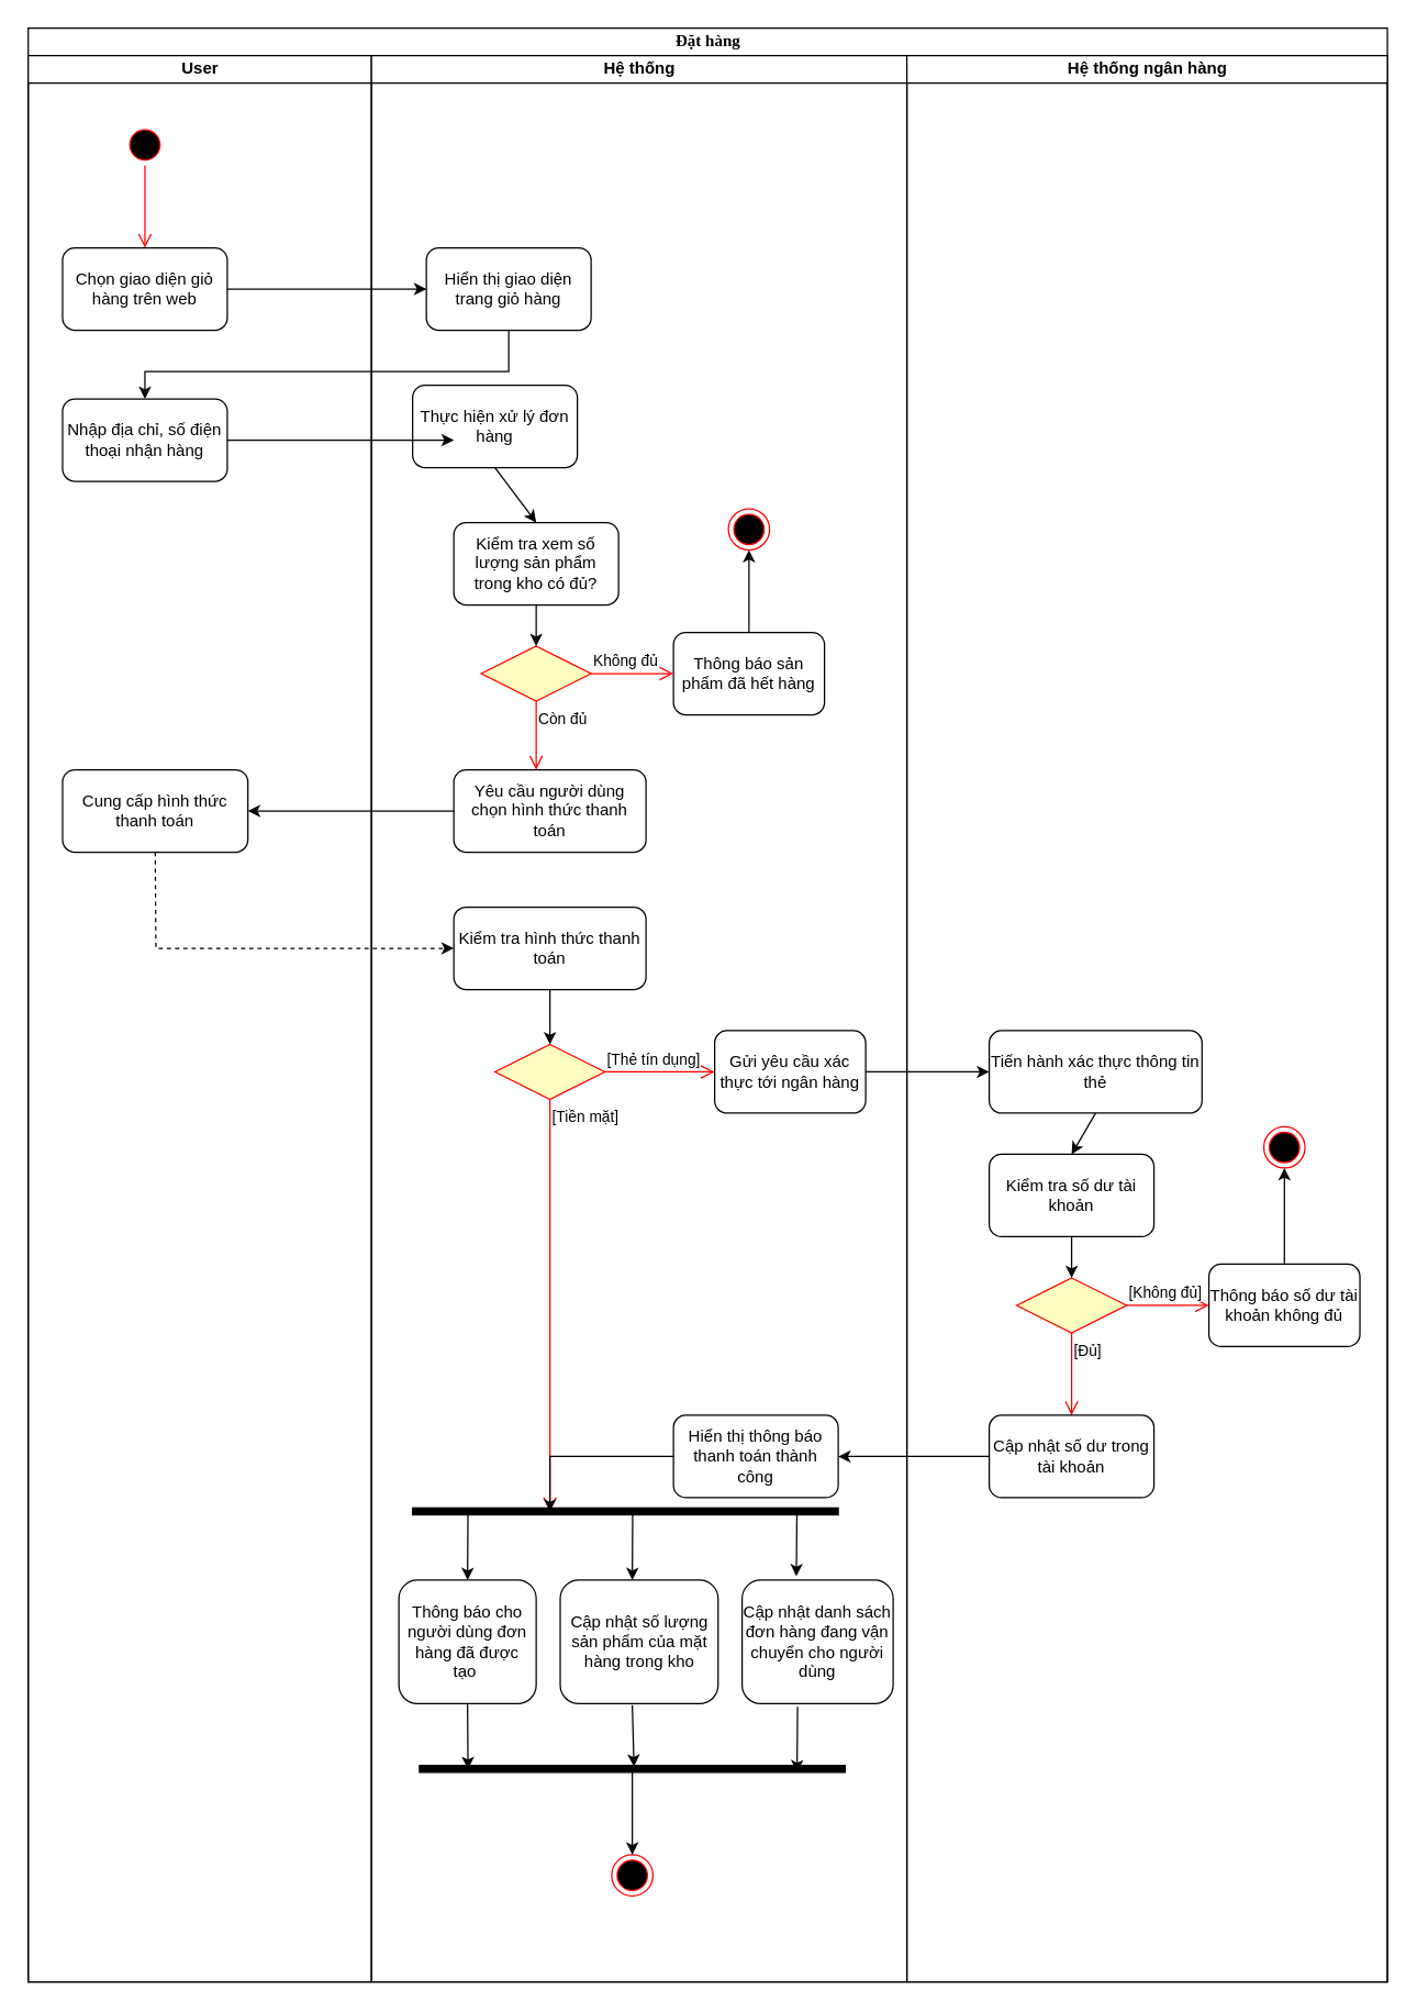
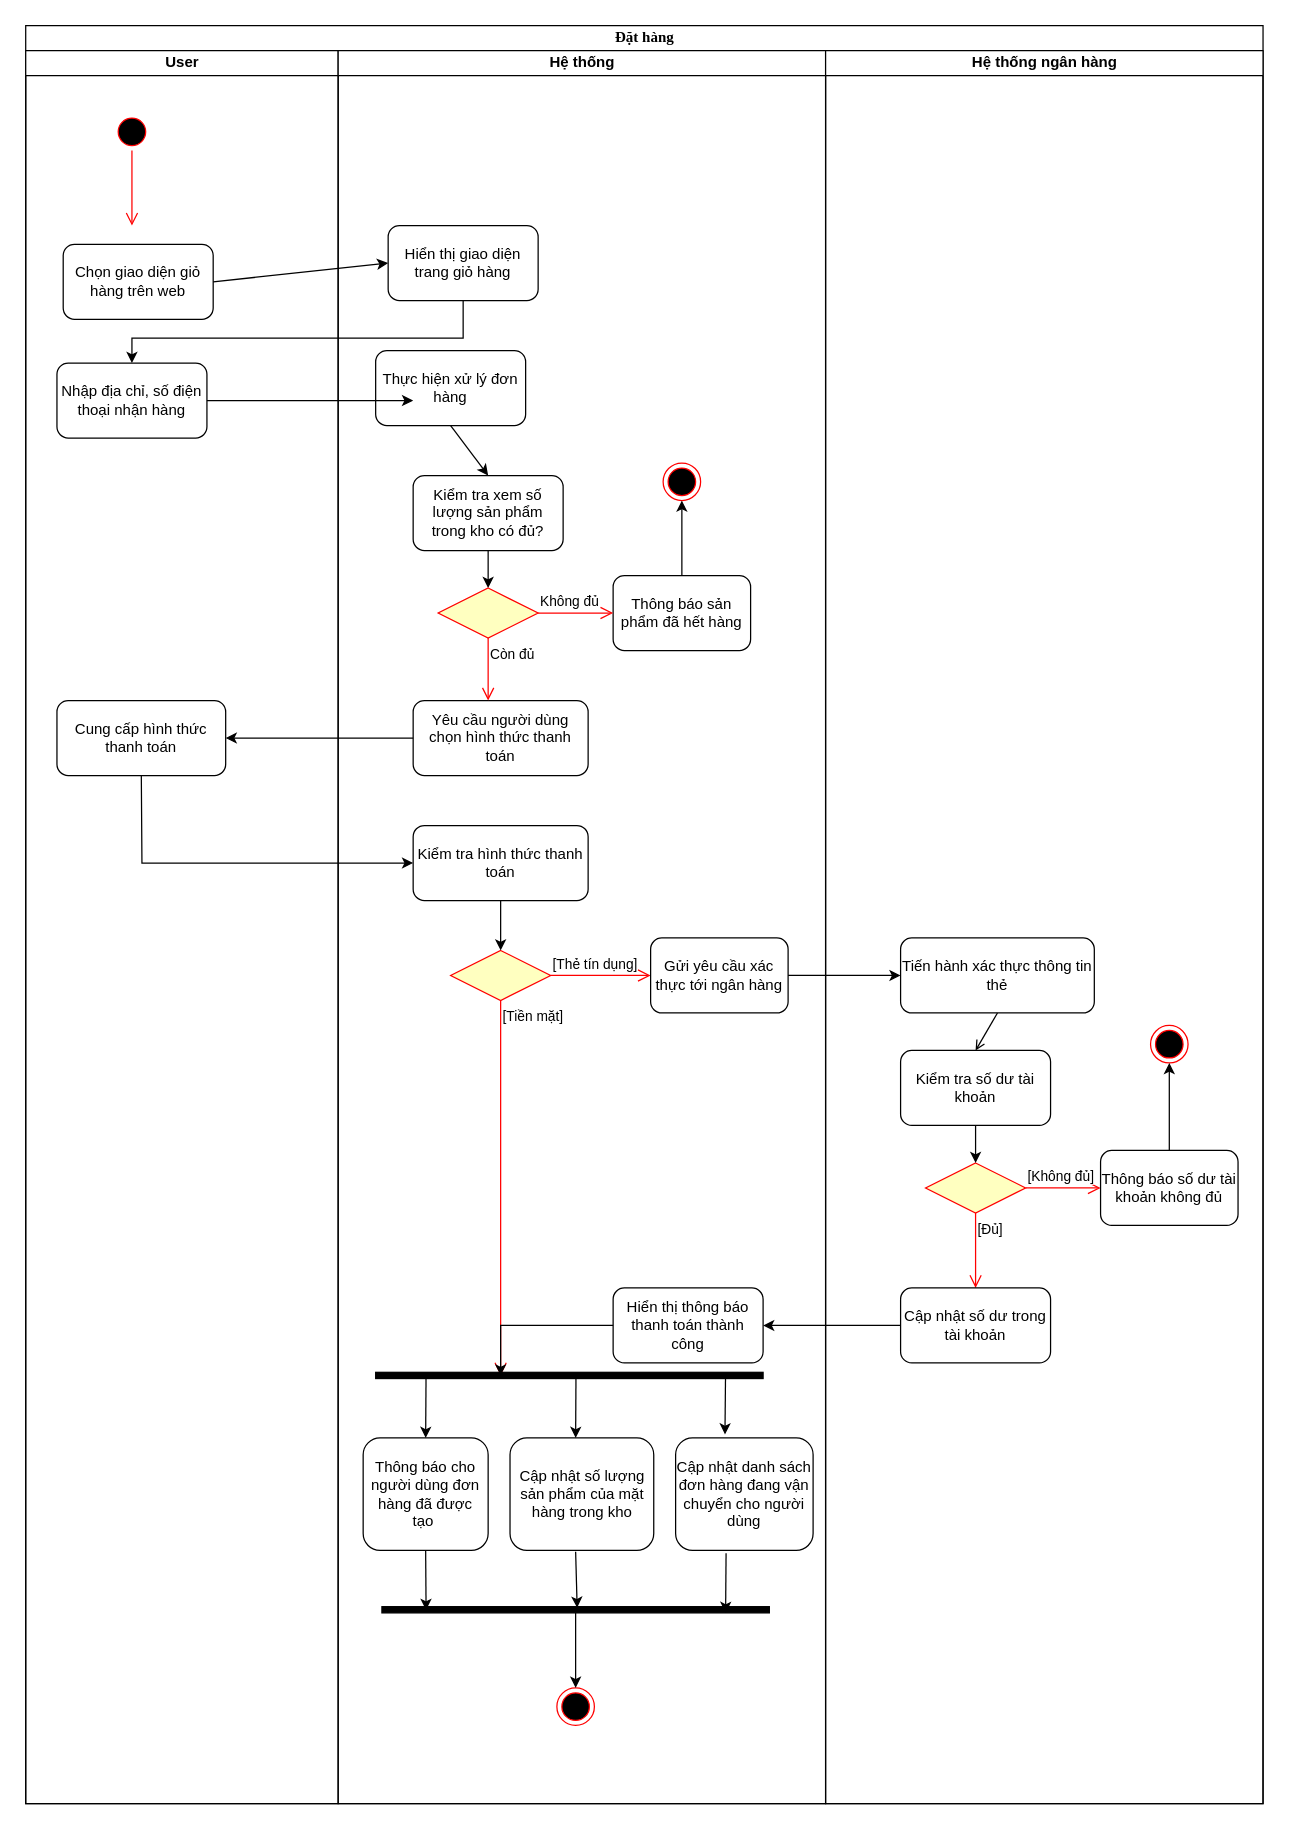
- <mxCell id="6" value="Chọn giao diện giỏ hàng trên web" style="rounded=1;whiteSpace=wrap;html=1;" vertex="1" parent="3"><mxGeometry x="25" y="140" width="120" height="60" as="geometry" /></mxCell>
+ <mxCell id="6" value="Chọn giao diện giỏ hàng trên web" style="rounded=1;whiteSpace=wrap;html=1;" vertex="1" parent="3"><mxGeometry x="30" y="155" width="120" height="60" as="geometry" /></mxCell>
- <mxCell id="50" value="" style="endArrow=classic;html=1;rounded=0;exitX=0.5;exitY=1;exitDx=0;exitDy=0;entryX=0;entryY=0.5;entryDx=0;entryDy=0;dashed=1;" edge="1" parent="2" source="8" target="18"><mxGeometry width="50" height="50" relative="1" as="geometry"><mxPoint x="230" y="820" as="sourcePoint" /><mxPoint x="280" y="770" as="targetPoint" /><Array as="points"><mxPoint x="93" y="670" /></Array></mxGeometry></mxCell>
+ <mxCell id="50" value="" style="endArrow=classic;html=1;rounded=0;exitX=0.5;exitY=1;exitDx=0;exitDy=0;entryX=0;entryY=0.5;entryDx=0;entryDy=0;" edge="1" parent="2" source="8" target="18"><mxGeometry width="50" height="50" relative="1" as="geometry"><mxPoint x="230" y="820" as="sourcePoint" /><mxPoint x="280" y="770" as="targetPoint" /><Array as="points"><mxPoint x="93" y="670" /></Array></mxGeometry></mxCell>
- <mxCell id="46" value="" style="endArrow=classic;html=1;rounded=0;exitX=0.5;exitY=1;exitDx=0;exitDy=0;entryX=0.5;entryY=0;entryDx=0;entryDy=0;" edge="1" parent="35" source="36" target="37"><mxGeometry width="50" height="50" relative="1" as="geometry"><mxPoint x="-210" y="640" as="sourcePoint" /><mxPoint x="100" y="800" as="targetPoint" /></mxGeometry></mxCell>
+ <mxCell id="46" value="" style="endArrow=open;html=1;rounded=0;exitX=0.5;exitY=1;exitDx=0;exitDy=0;entryX=0.5;entryY=0;entryDx=0;entryDy=0;" edge="1" parent="35" source="36" target="37"><mxGeometry width="50" height="50" relative="1" as="geometry"><mxPoint x="-210" y="640" as="sourcePoint" /><mxPoint x="100" y="800" as="targetPoint" /></mxGeometry></mxCell>
